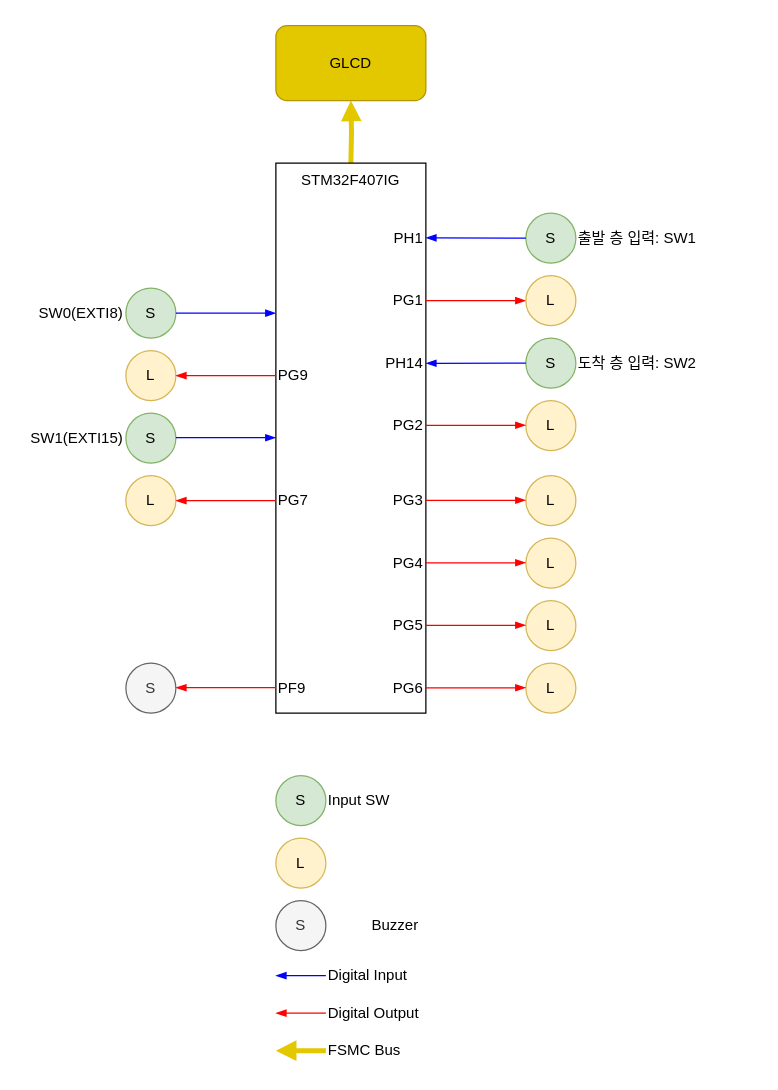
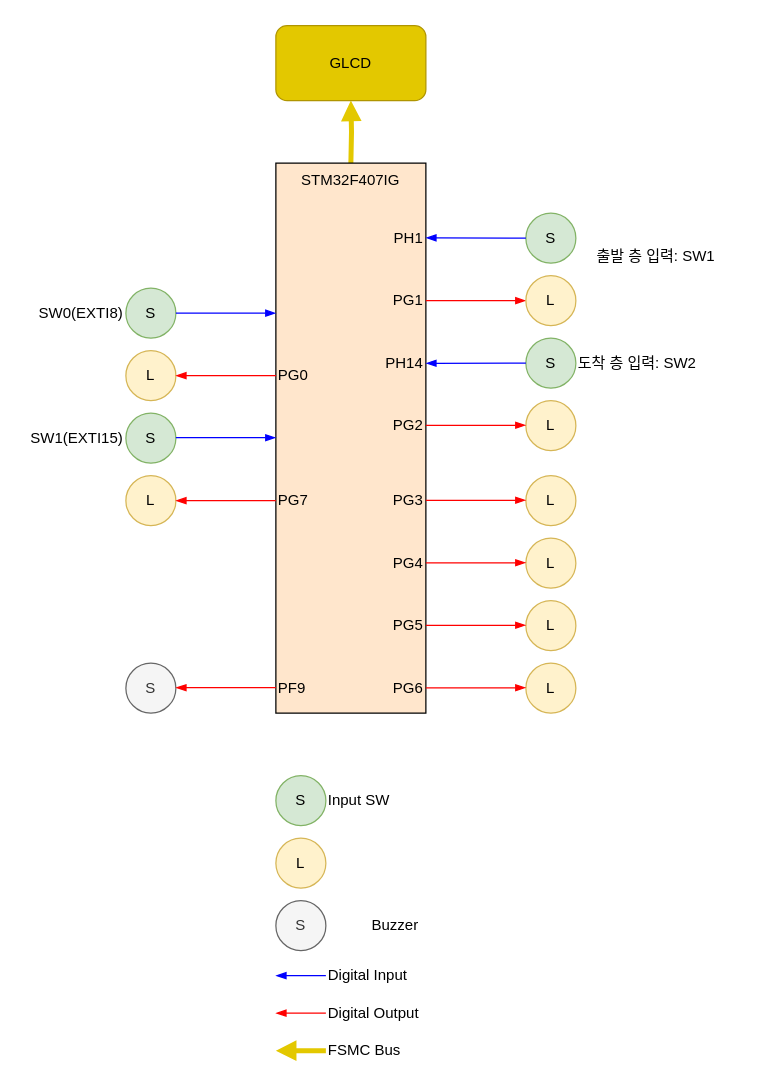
- <mxCell id="9" value="출발 층 입력: SW1" style="text;html=1;align=left;verticalAlign=middle;whiteSpace=wrap;rounded=0;" vertex="1" parent="1"><mxGeometry x="460" y="175" width="130" height="30" as="geometry" /></mxCell>
+ <mxCell id="9" value="출발 층 입력: SW1" style="text;html=1;align=left;verticalAlign=middle;whiteSpace=wrap;rounded=0;" vertex="1" parent="1"><mxGeometry x="475" y="190" width="130" height="30" as="geometry" /></mxCell>
- <mxCell id="17" value="&lt;div&gt;PG9&lt;/div&gt;" style="text;html=1;align=left;verticalAlign=middle;whiteSpace=wrap;rounded=0;" vertex="1" parent="1"><mxGeometry x="220" y="285" width="30" height="30" as="geometry" /></mxCell>
+ <mxCell id="17" value="&lt;div&gt;PG0&lt;/div&gt;" style="text;html=1;align=left;verticalAlign=middle;whiteSpace=wrap;rounded=0;" vertex="1" parent="1"><mxGeometry x="220" y="285" width="30" height="30" as="geometry" /></mxCell>
- <mxCell id="4" value="STM32F407IG" style="rounded=0;whiteSpace=wrap;html=1;verticalAlign=top;" vertex="1" parent="1"><mxGeometry x="220" y="130" width="120" height="440" as="geometry" /></mxCell>
+ <mxCell id="4" value="STM32F407IG" style="rounded=0;whiteSpace=wrap;html=1;verticalAlign=top;fillColor=#ffe6cc;" vertex="1" parent="1"><mxGeometry x="220" y="130" width="120" height="440" as="geometry" /></mxCell>
